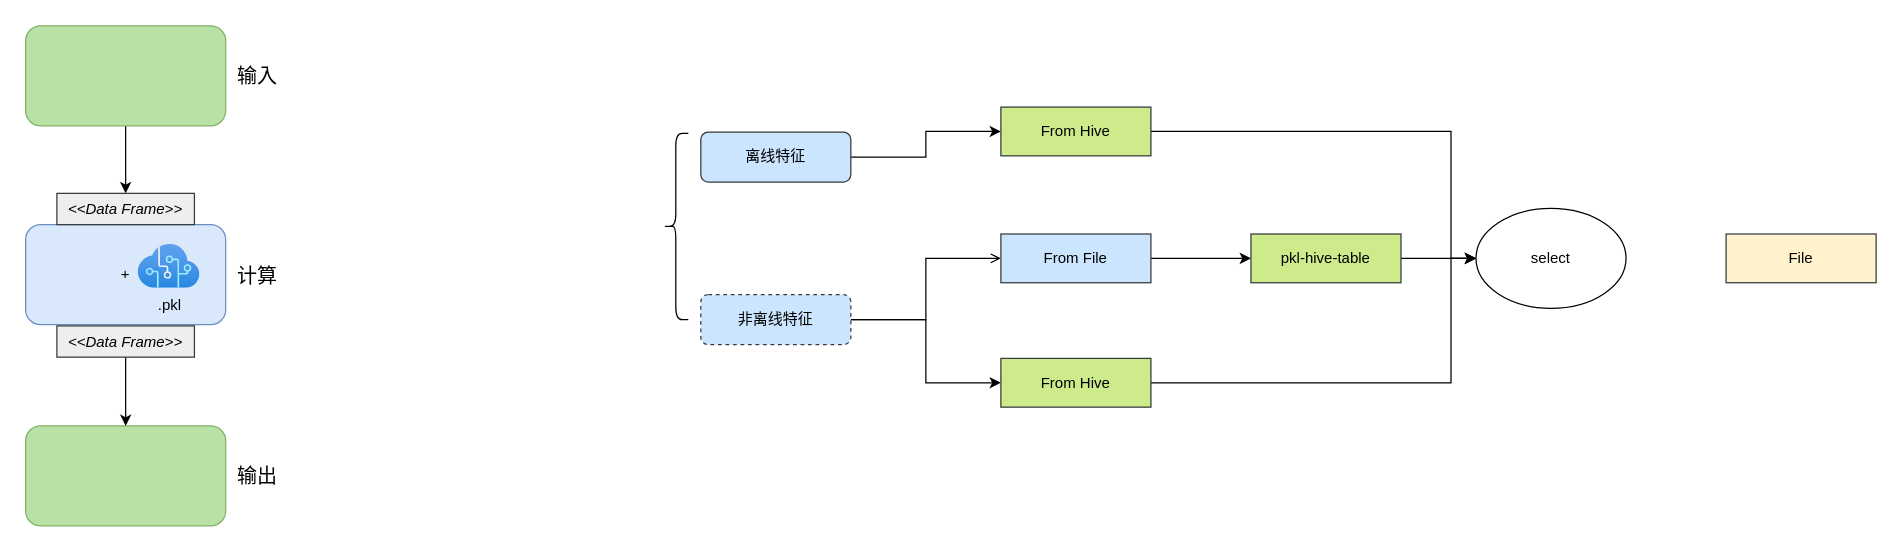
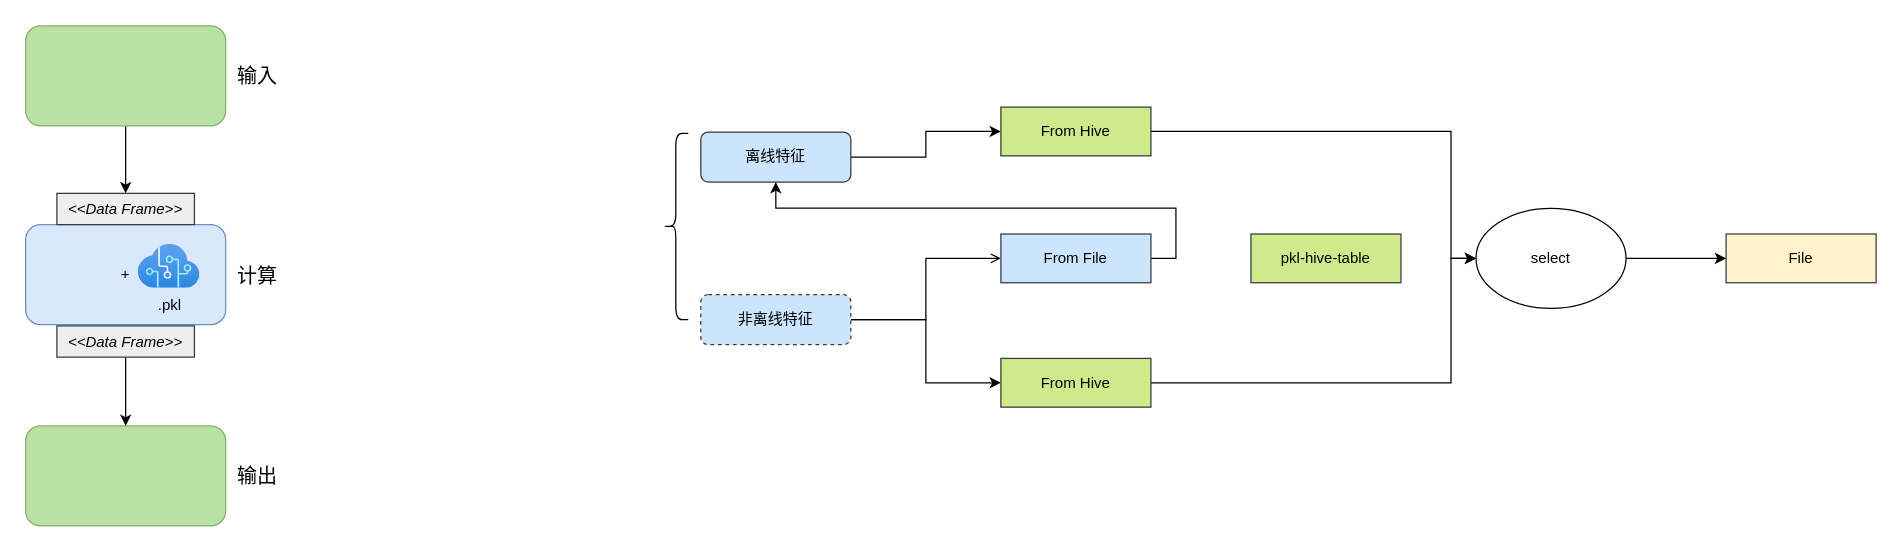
- <mxCell id="24" style="edgeStyle=orthogonalEdgeStyle;rounded=0;orthogonalLoop=1;jettySize=auto;html=1;exitX=1;exitY=0.5;exitDx=0;exitDy=0;entryX=0;entryY=0.5;entryDx=0;entryDy=0;" edge="1" parent="1" source="25" target="29"><mxGeometry relative="1" as="geometry" /></mxCell>
+ <mxCell id="24" style="edgeStyle=orthogonalEdgeStyle;rounded=0;orthogonalLoop=1;jettySize=auto;html=1;exitX=1;exitY=0.5;exitDx=0;exitDy=0;" edge="1" parent="1" source="25" target="18"><mxGeometry relative="1" as="geometry" /></mxCell>
- <mxCell id="28" style="edgeStyle=orthogonalEdgeStyle;rounded=0;orthogonalLoop=1;jettySize=auto;html=1;exitX=1;exitY=0.5;exitDx=0;exitDy=0;entryX=0;entryY=0.5;entryDx=0;entryDy=0;" edge="1" parent="1" source="29" target="31"><mxGeometry relative="1" as="geometry" /></mxCell>
+ <mxCell id="30" value="" style="edgeStyle=orthogonalEdgeStyle;rounded=0;orthogonalLoop=1;jettySize=auto;html=1;" edge="1" parent="1" source="31" target="33"><mxGeometry relative="1" as="geometry" /></mxCell>
